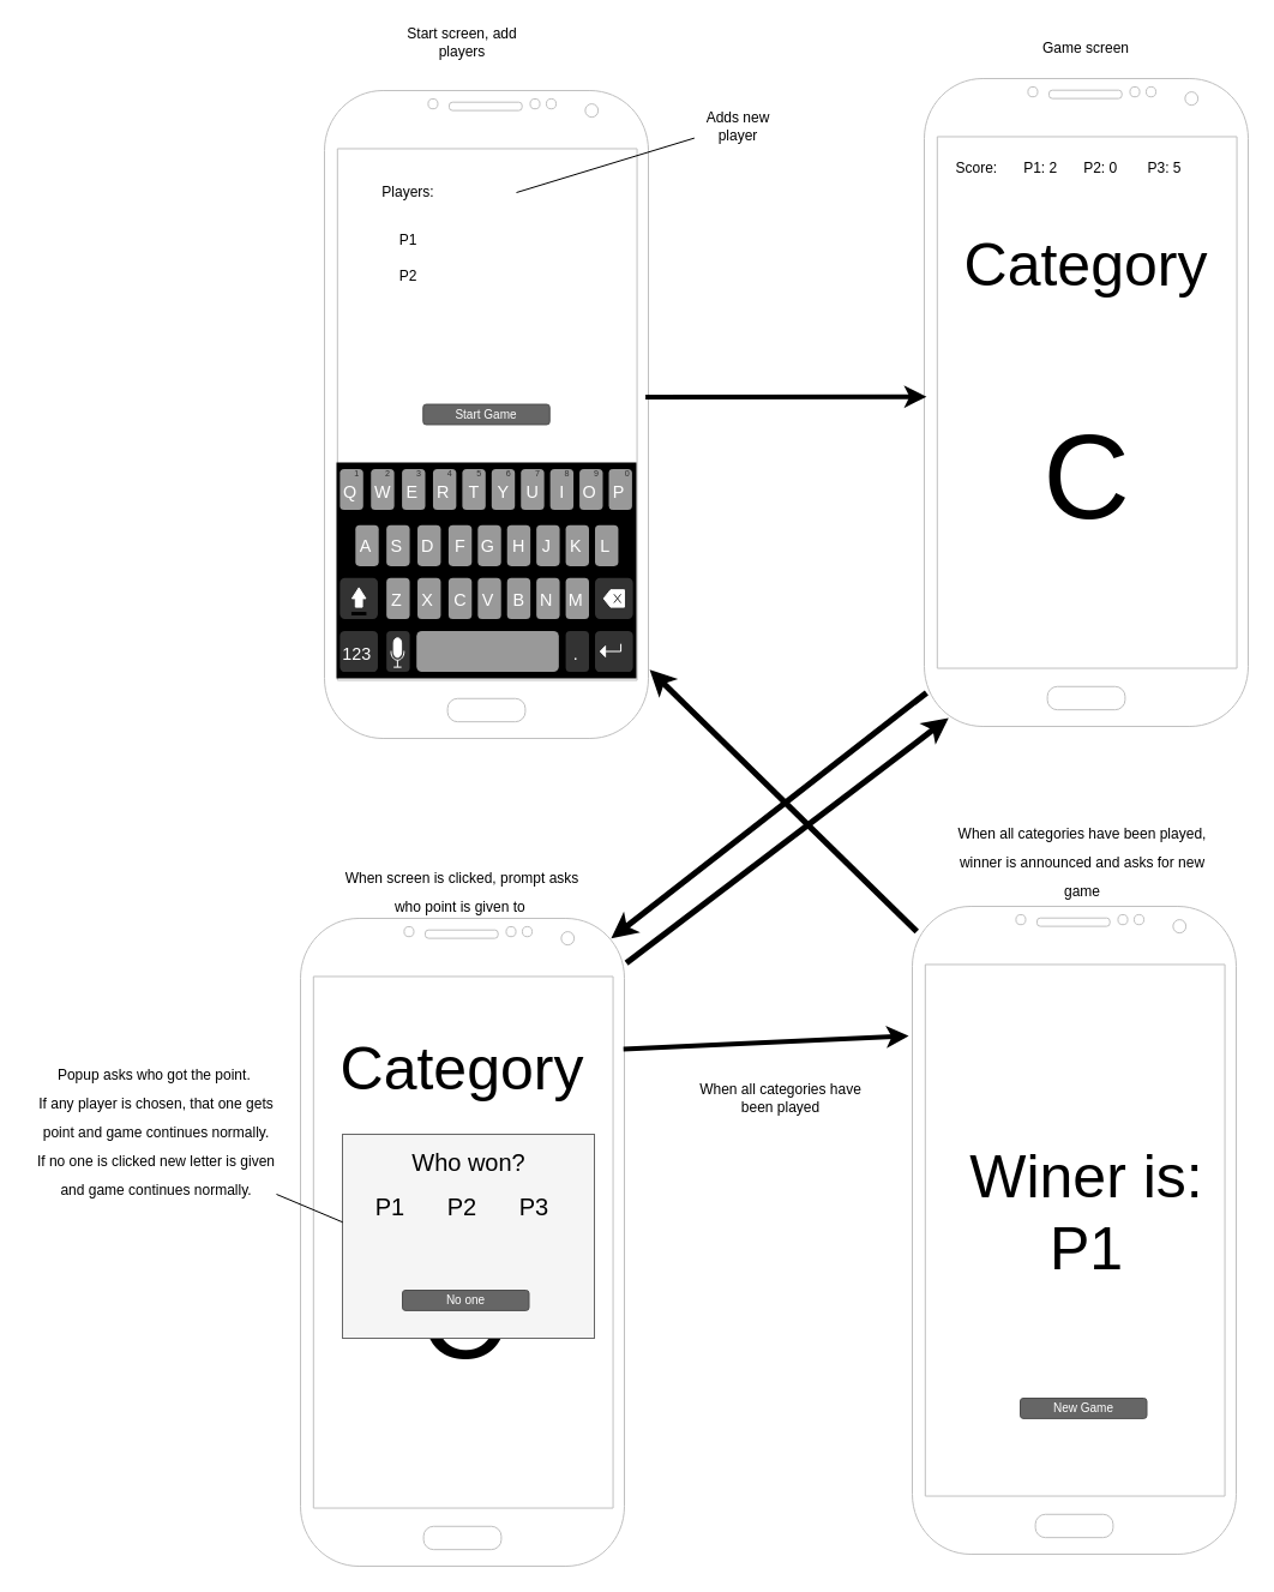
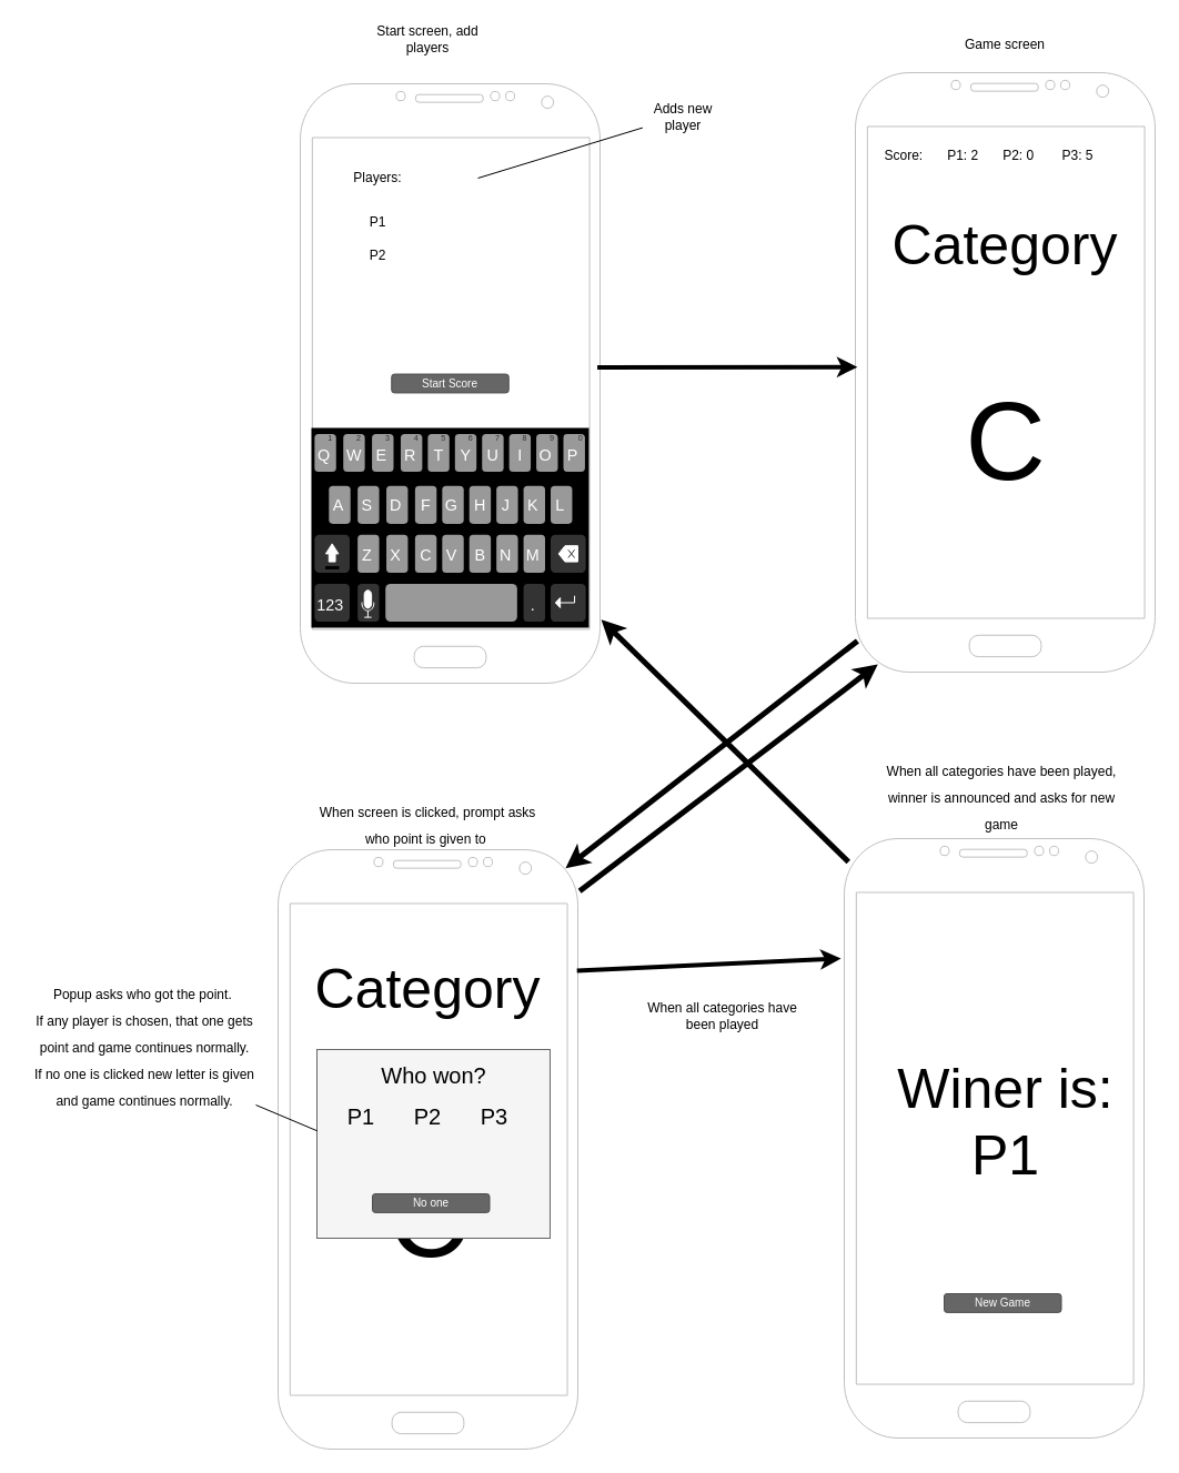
- <mxCell id="8" value="Start Game" style="rounded=1;html=1;shadow=0;dashed=0;whiteSpace=wrap;fontSize=10;fillColor=#666666;align=center;strokeColor=#4D4D4D;fontColor=#ffffff;" vertex="1" parent="1"><mxGeometry x="352.25" y="336.56" width="105.5" height="16.88" as="geometry" /></mxCell>
+ <mxCell id="8" value="Start Score" style="rounded=1;html=1;shadow=0;dashed=0;whiteSpace=wrap;fontSize=10;fillColor=#666666;align=center;strokeColor=#4D4D4D;fontColor=#ffffff;" vertex="1" parent="1"><mxGeometry x="352.25" y="336.56" width="105.5" height="16.88" as="geometry" /></mxCell>
